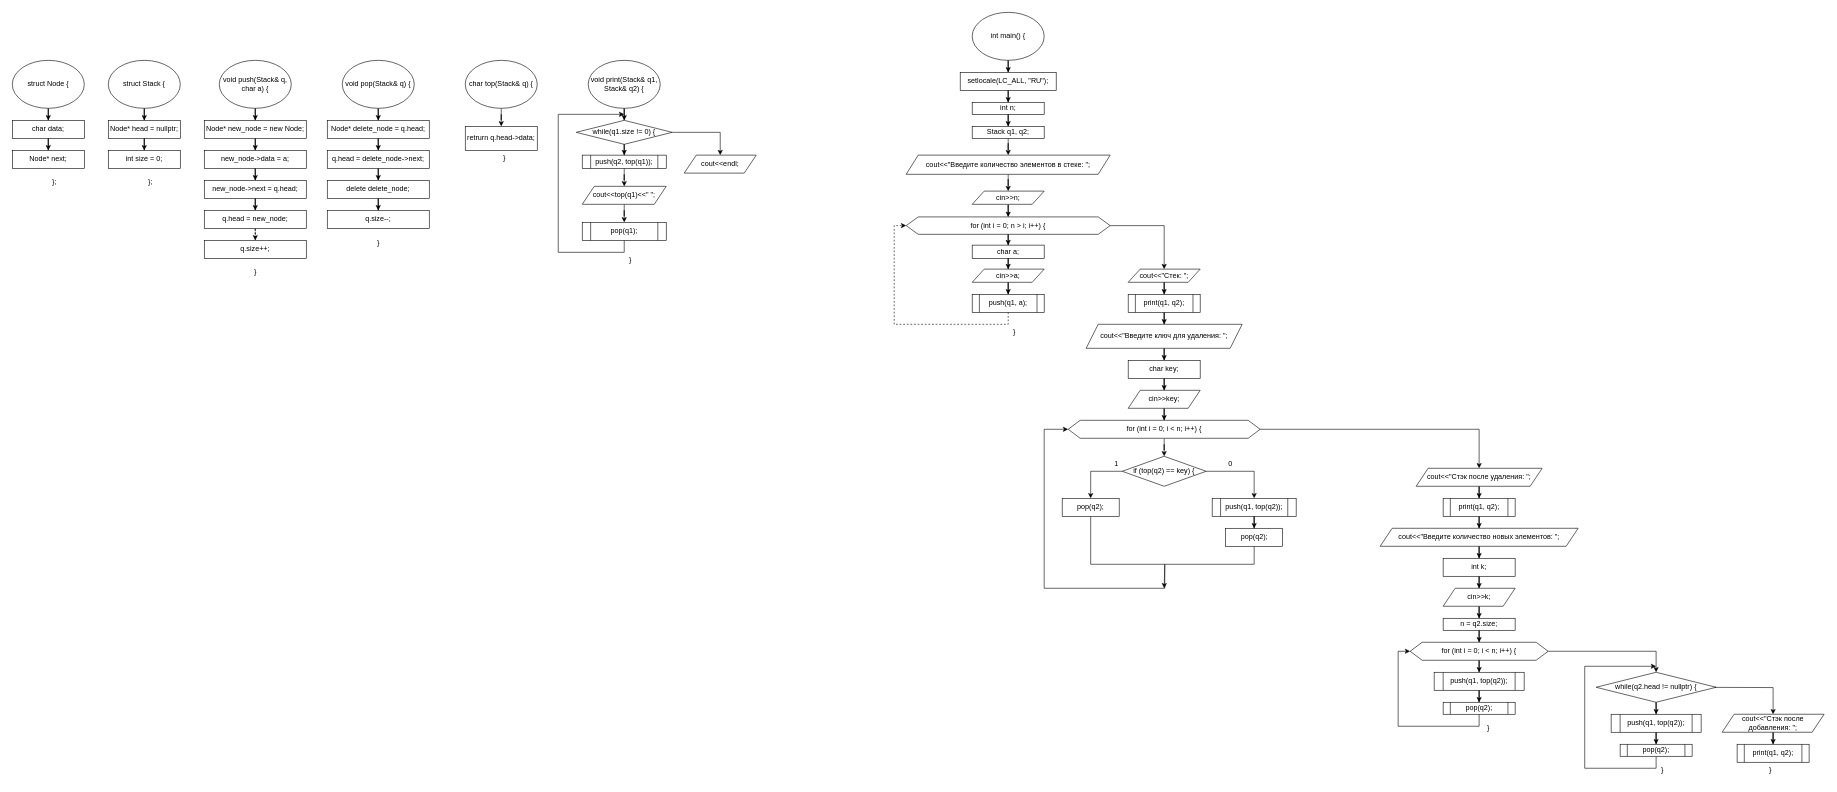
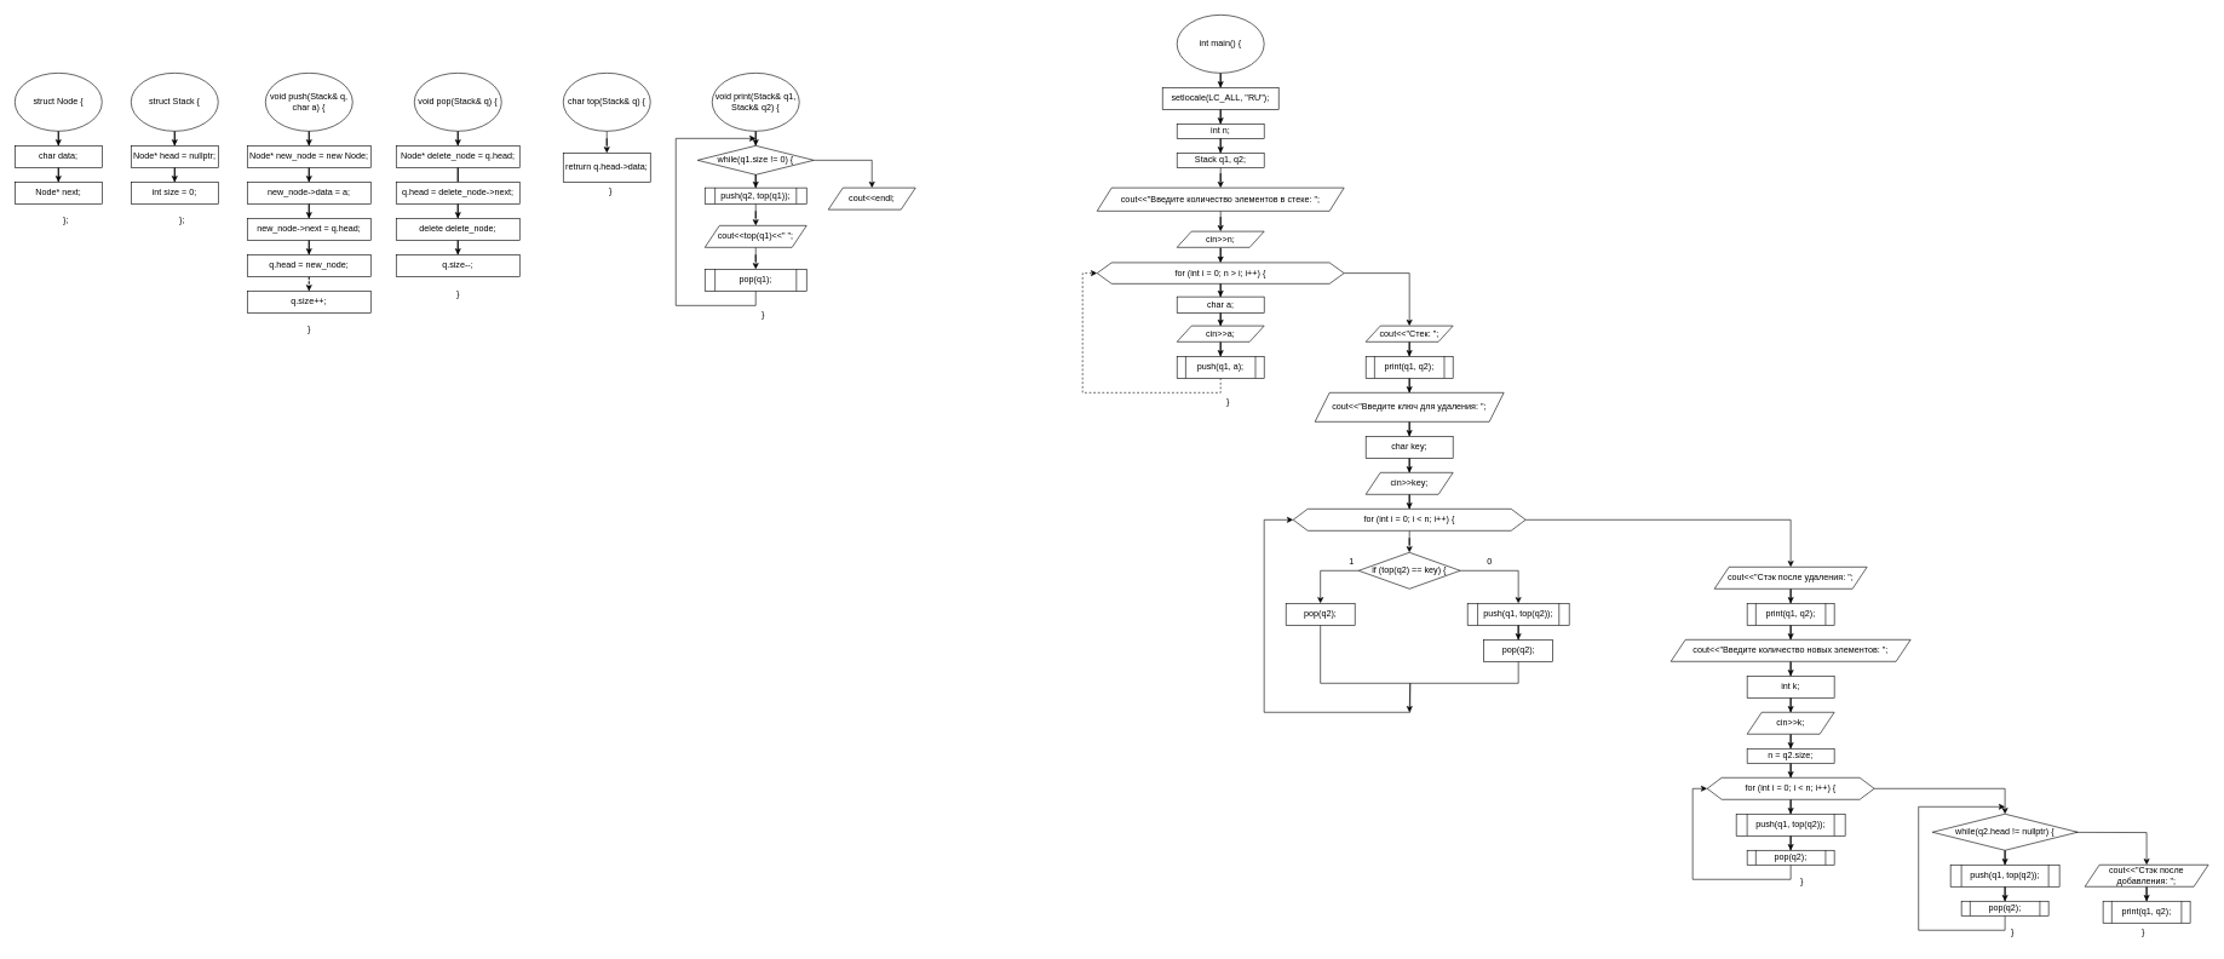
- <mxCell id="28" value="" style="edgeStyle=orthogonalEdgeStyle;rounded=0;orthogonalLoop=1;jettySize=auto;html=1;" edge="1" parent="1" source="29" target="31"><mxGeometry relative="1" as="geometry" /></mxCell>
+ <mxCell id="28" value="" style="edgeStyle=orthogonalEdgeStyle;rounded=0;orthogonalLoop=1;jettySize=auto;html=1;endArrow=none;" edge="1" parent="1" source="29" target="31"><mxGeometry relative="1" as="geometry" /></mxCell>
